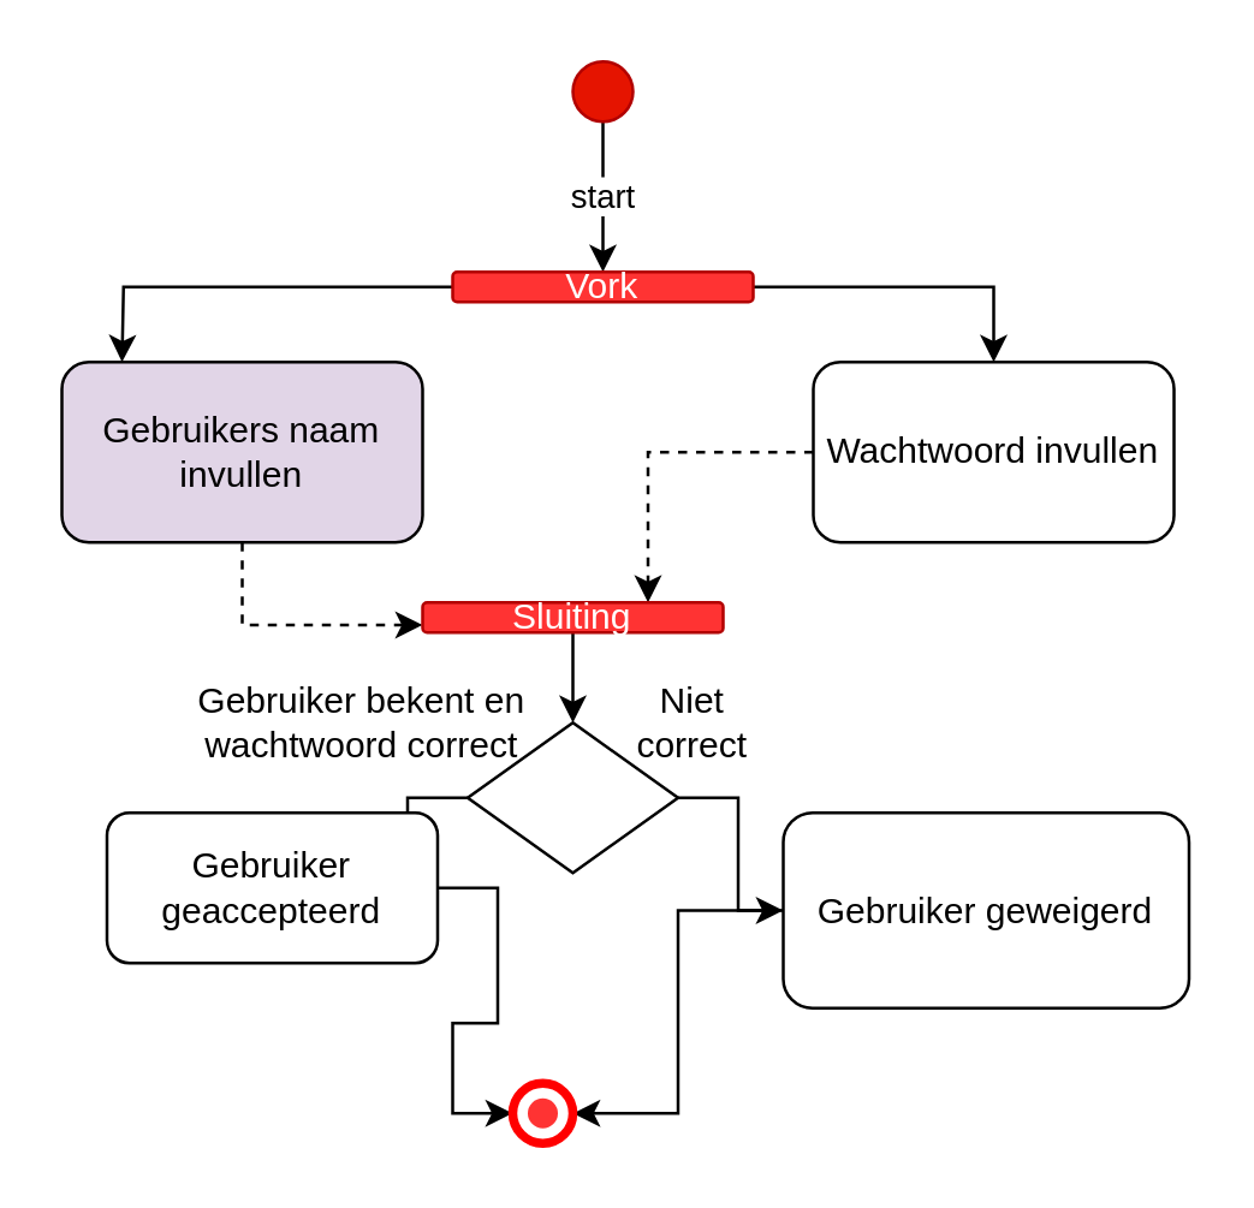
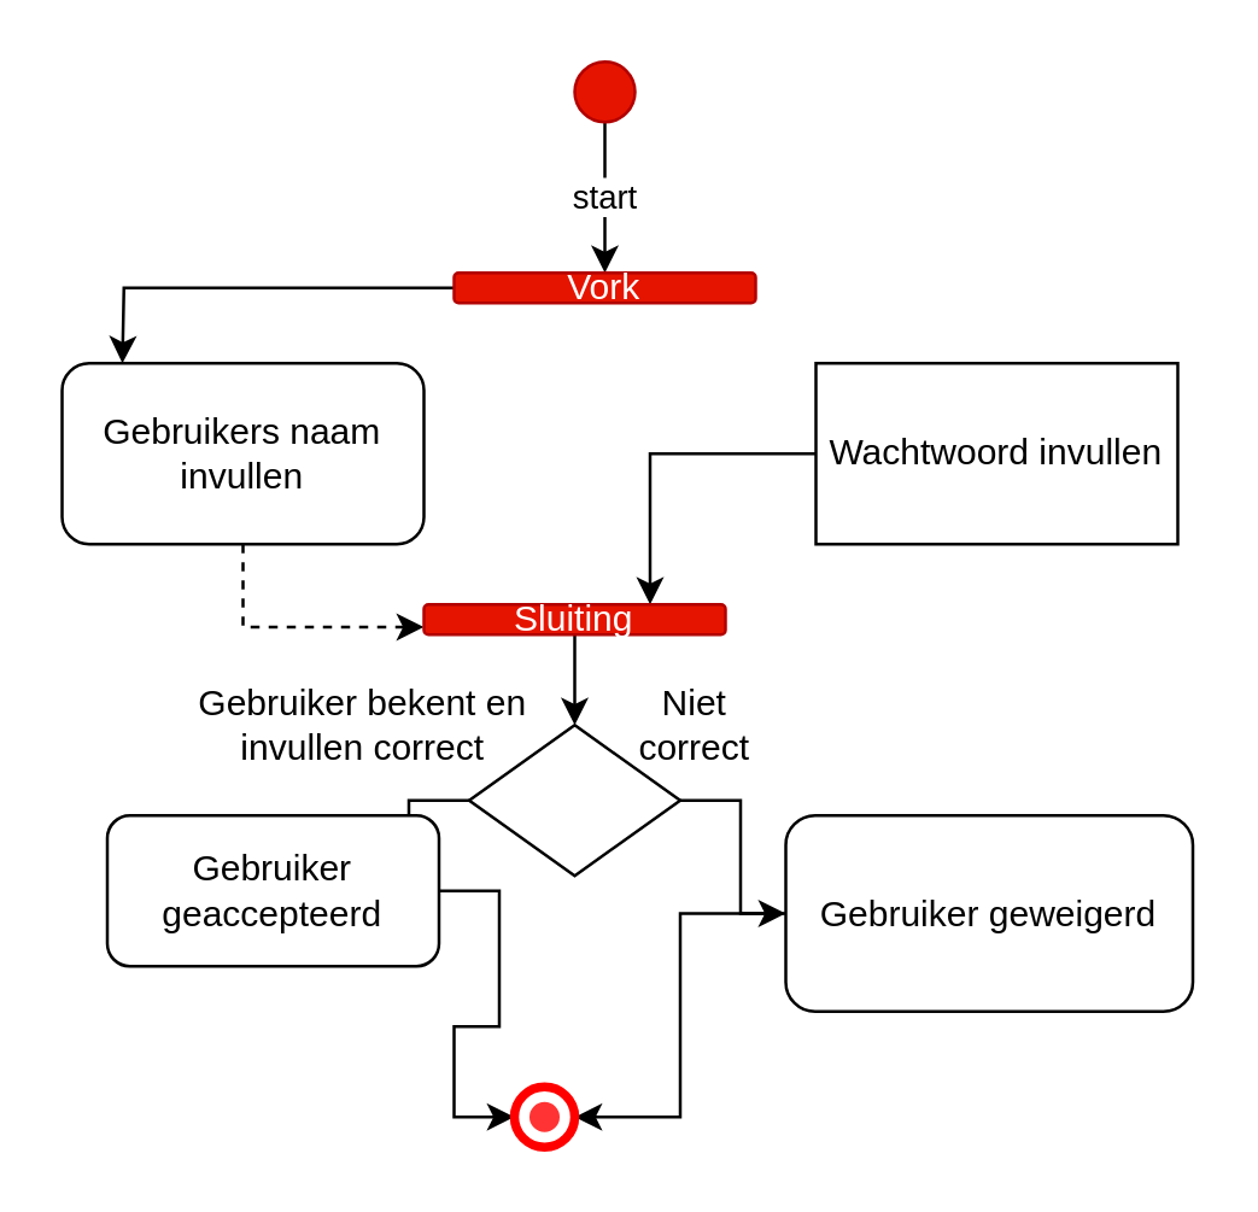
- <mxCell id="6" value="Vork" style="rounded=1;whiteSpace=wrap;html=1;fillColor=#ff3333;strokeColor=#B20000;fontColor=#ffffff;" vertex="1" parent="1"><mxGeometry x="150" y="90" width="100" height="10" as="geometry" /></mxCell>
+ <mxCell id="6" value="Vork" style="rounded=1;whiteSpace=wrap;html=1;fillColor=#e51400;strokeColor=#B20000;fontColor=#ffffff;" vertex="1" parent="1"><mxGeometry x="150" y="90" width="100" height="10" as="geometry" /></mxCell>
- <mxCell id="5" style="edgeStyle=orthogonalEdgeStyle;rounded=0;orthogonalLoop=1;jettySize=auto;html=1;" edge="1" parent="1" source="6" target="10"><mxGeometry relative="1" as="geometry" /></mxCell>
- <mxCell id="8" value="Gebruikers naam invullen" style="rounded=1;whiteSpace=wrap;html=1;fillColor=#e1d5e7;" vertex="1" parent="1"><mxGeometry x="20" y="120" width="120" height="60" as="geometry" /></mxCell>
+ <mxCell id="8" value="Gebruikers naam invullen" style="rounded=1;whiteSpace=wrap;html=1;" vertex="1" parent="1"><mxGeometry x="20" y="120" width="120" height="60" as="geometry" /></mxCell>
- <mxCell id="9" style="edgeStyle=orthogonalEdgeStyle;rounded=0;orthogonalLoop=1;jettySize=auto;html=1;entryX=0.75;entryY=0;entryDx=0;entryDy=0;dashed=1;" edge="1" parent="1" source="10" target="12"><mxGeometry relative="1" as="geometry" /></mxCell>
+ <mxCell id="9" style="edgeStyle=orthogonalEdgeStyle;rounded=0;orthogonalLoop=1;jettySize=auto;html=1;entryX=0.75;entryY=0;entryDx=0;entryDy=0;" edge="1" parent="1" source="10" target="12"><mxGeometry relative="1" as="geometry" /></mxCell>
- <mxCell id="10" value="Wachtwoord invullen" style="rounded=1;whiteSpace=wrap;html=1;" vertex="1" parent="1"><mxGeometry x="270" y="120" width="120" height="60" as="geometry" /></mxCell>
+ <mxCell id="10" value="Wachtwoord invullen" style="whiteSpace=wrap;html=1;rounded=0;" vertex="1" parent="1"><mxGeometry x="270" y="120" width="120" height="60" as="geometry" /></mxCell>
- <mxCell id="12" value="Sluiting" style="rounded=1;whiteSpace=wrap;html=1;fillColor=#ff3333;strokeColor=#B20000;fontColor=#ffffff;" vertex="1" parent="1"><mxGeometry x="140" y="200" width="100" height="10" as="geometry" /></mxCell>
+ <mxCell id="12" value="Sluiting" style="rounded=1;whiteSpace=wrap;html=1;fillColor=#e51400;strokeColor=#B20000;fontColor=#ffffff;" vertex="1" parent="1"><mxGeometry x="140" y="200" width="100" height="10" as="geometry" /></mxCell>
- <mxCell id="16" value="Gebruiker bekent en wachtwoord correct" style="text;html=1;strokeColor=none;fillColor=none;align=center;verticalAlign=middle;whiteSpace=wrap;rounded=0;" vertex="1" parent="1"><mxGeometry x="50" y="230" width="140" height="20" as="geometry" /></mxCell>
+ <mxCell id="16" value="Gebruiker bekent en invullen correct" style="text;html=1;strokeColor=none;fillColor=none;align=center;verticalAlign=middle;whiteSpace=wrap;rounded=0;" vertex="1" parent="1"><mxGeometry x="50" y="230" width="140" height="20" as="geometry" /></mxCell>
